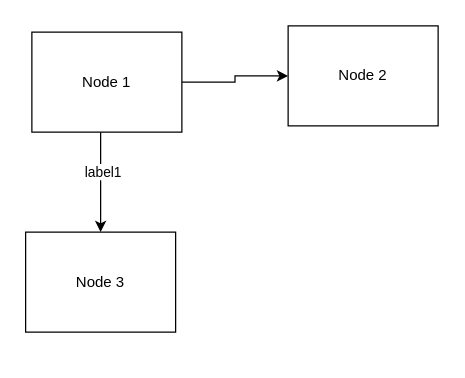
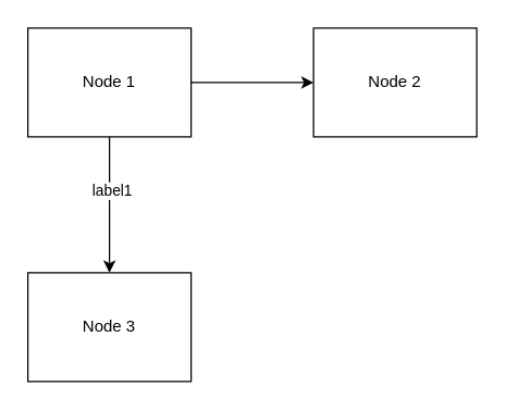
- <mxCell id="5" value="Node 1" style="whiteSpace=wrap;rounded=0;dashed=0;" parent="1" vertex="1"><mxGeometry x="25" y="25" width="120" height="80" as="geometry" /></mxCell>
+ <mxCell id="5" value="Node 1" style="whiteSpace=wrap;rounded=0;dashed=0;" parent="1" vertex="1"><mxGeometry x="20" y="20" width="120" height="80" as="geometry" /></mxCell>
- <mxCell id="7" value="Node 3" style="whiteSpace=wrap;rounded=0;dashed=0;" parent="1" vertex="1"><mxGeometry x="20" y="185" width="120" height="80" as="geometry" /></mxCell>
+ <mxCell id="7" value="Node 3" style="whiteSpace=wrap;rounded=0;dashed=0;" parent="1" vertex="1"><mxGeometry x="20" y="200" width="120" height="80" as="geometry" /></mxCell>
